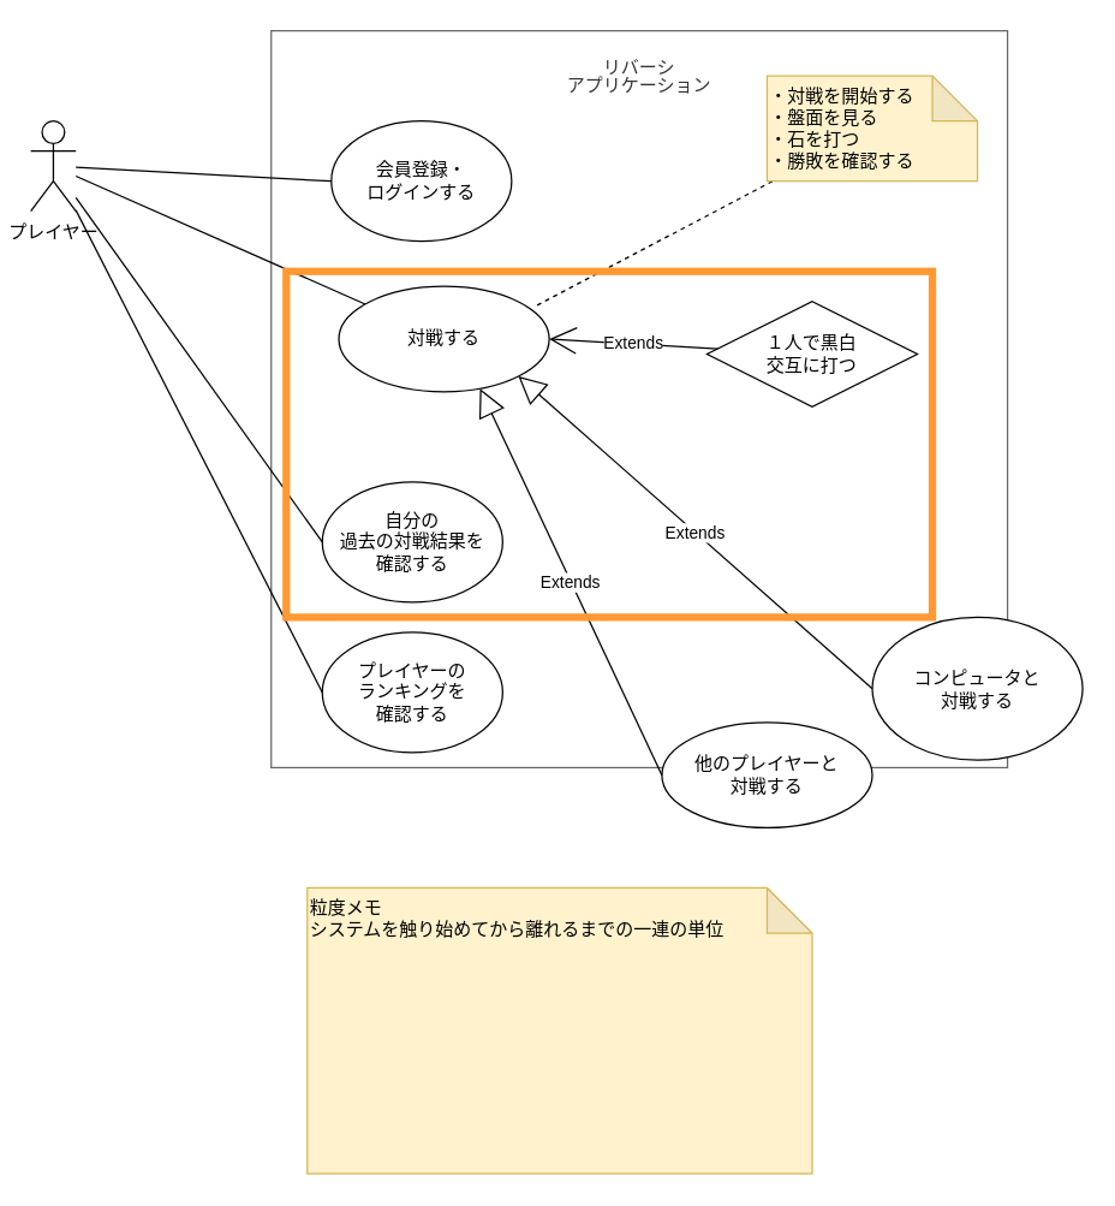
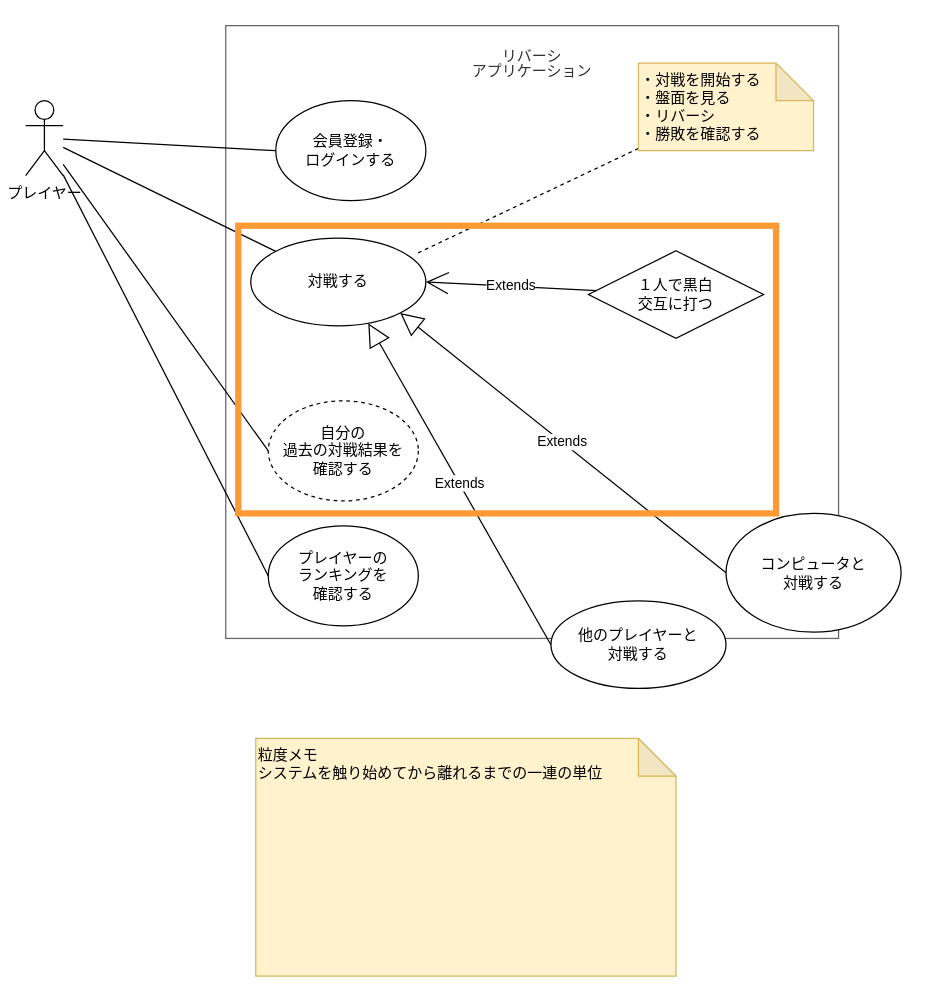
- <mxCell id="11" value="・対戦を開始する&lt;br&gt;・盤面を見る&lt;br&gt;・石を打つ&lt;br&gt;・勝敗を確認する" style="shape=note;whiteSpace=wrap;html=1;backgroundOutline=1;darkOpacity=0.05;fillColor=#fff2cc;align=left;strokeColor=#d6b656;verticalAlign=top;" parent="1" vertex="1"><mxGeometry x="510" y="50" width="140" height="70" as="geometry" /></mxCell>
+ <mxCell id="11" value="・対戦を開始する&lt;br&gt;・盤面を見る&lt;br&gt;・リバーシ&lt;br&gt;・勝敗を確認する" style="shape=note;whiteSpace=wrap;html=1;backgroundOutline=1;darkOpacity=0.05;fillColor=#fff2cc;align=left;strokeColor=#d6b656;verticalAlign=top;" parent="1" vertex="1"><mxGeometry x="510" y="50" width="140" height="70" as="geometry" /></mxCell>
- <mxCell id="9" value="対戦する" style="ellipse;whiteSpace=wrap;html=1;fillColor=default;" parent="1" vertex="1"><mxGeometry x="225" y="190" width="140" height="70" as="geometry" /></mxCell>
+ <mxCell id="9" value="対戦する" style="ellipse;whiteSpace=wrap;html=1;fillColor=default;" parent="1" vertex="1"><mxGeometry x="200" y="190" width="140" height="70" as="geometry" /></mxCell>
- <mxCell id="12" value="自分の&lt;br&gt;過去の対戦結果を&lt;br&gt;確認する" style="ellipse;whiteSpace=wrap;html=1;fillColor=default;" parent="1" vertex="1"><mxGeometry x="214" y="320" width="120" height="80" as="geometry" /></mxCell>
+ <mxCell id="12" value="自分の&lt;br&gt;過去の対戦結果を&lt;br&gt;確認する" style="ellipse;whiteSpace=wrap;html=1;fillColor=default;dashed=1;" parent="1" vertex="1"><mxGeometry x="214" y="320" width="120" height="80" as="geometry" /></mxCell>
